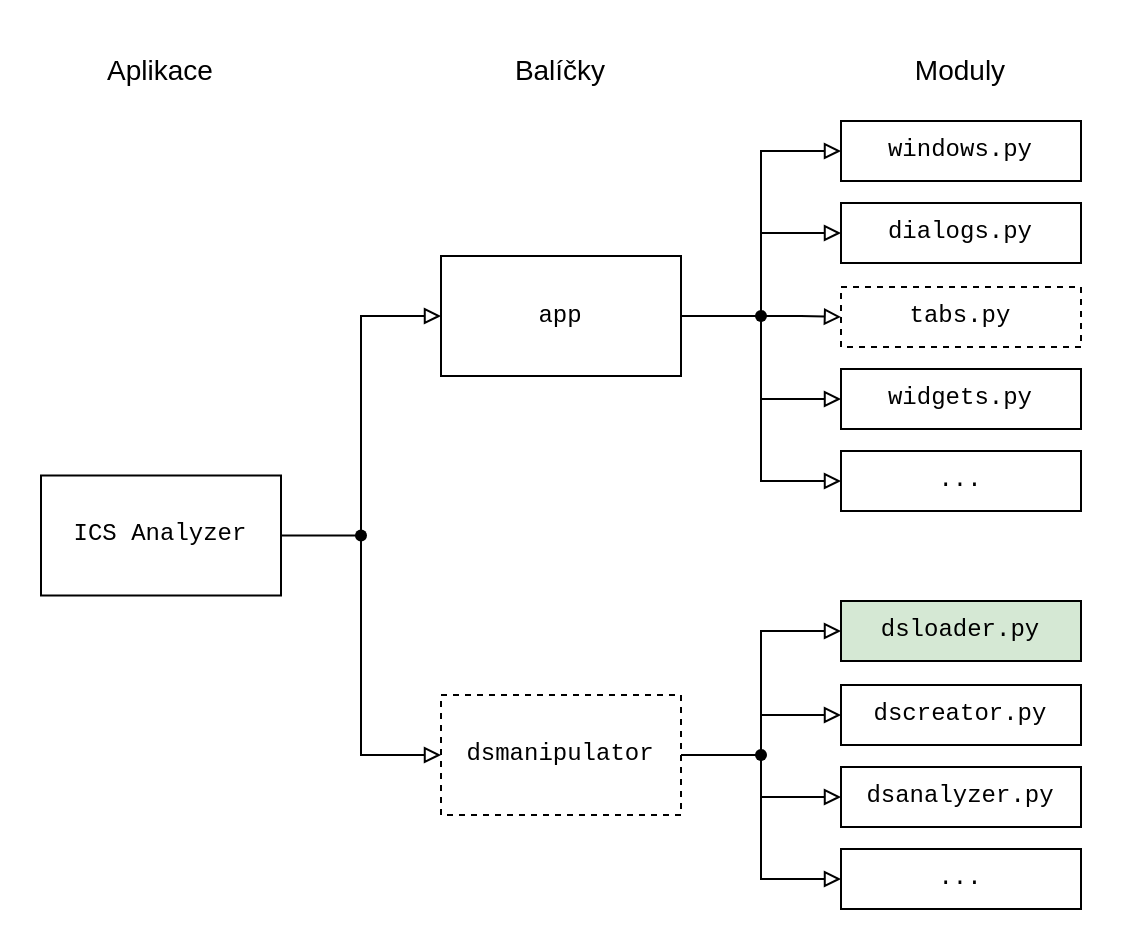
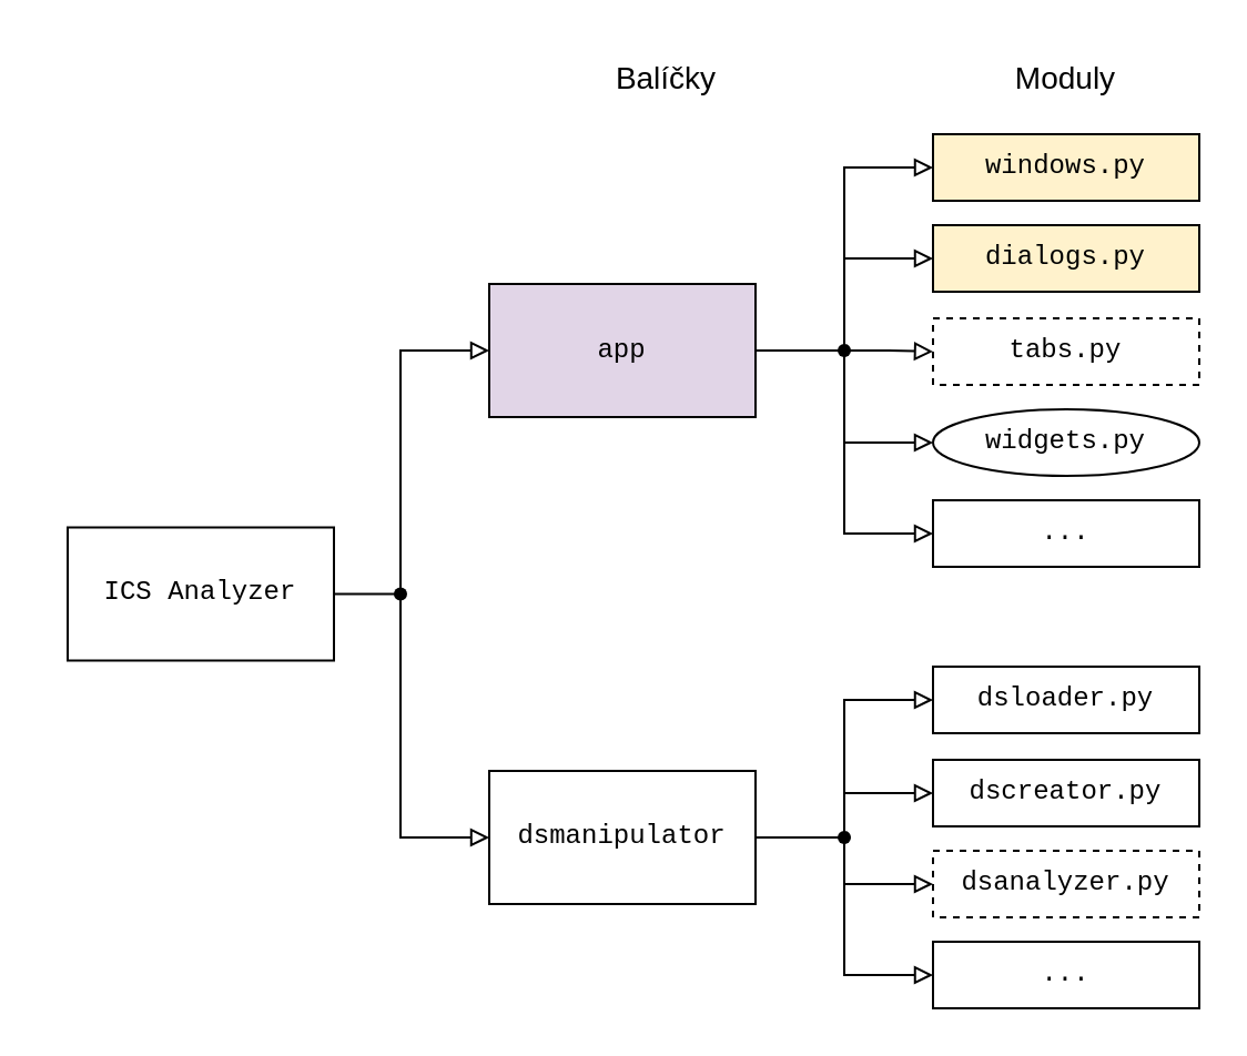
- <mxCell id="8" value="Aplikace" style="text;html=1;strokeColor=none;fillColor=none;align=center;verticalAlign=middle;whiteSpace=wrap;rounded=0;fontFamily=Helvetica;fontSize=14;" vertex="1" parent="1"><mxGeometry x="50" y="20" width="60" height="30" as="geometry" /></mxCell>
- <mxCell id="6" value="Balíčky" style="text;html=1;strokeColor=none;fillColor=none;align=center;verticalAlign=middle;whiteSpace=wrap;rounded=0;fontFamily=Helvetica;fontSize=14;" vertex="1" parent="1"><mxGeometry x="250" y="20" width="60" height="30" as="geometry" /></mxCell>
+ <mxCell id="6" value="Balíčky" style="text;html=1;strokeColor=none;fillColor=none;align=center;verticalAlign=middle;whiteSpace=wrap;rounded=0;fontFamily=Helvetica;fontSize=14;" vertex="1" parent="1"><mxGeometry x="270" y="20" width="60" height="30" as="geometry" /></mxCell>
- <mxCell id="10" value="windows.py" style="rounded=0;whiteSpace=wrap;html=1;fontFamily=Courier New;" vertex="1" parent="9"><mxGeometry width="120" height="30" as="geometry" /></mxCell>
+ <mxCell id="10" value="windows.py" style="rounded=0;whiteSpace=wrap;html=1;fontFamily=Courier New;fillColor=#fff2cc;" vertex="1" parent="9"><mxGeometry width="120" height="30" as="geometry" /></mxCell>
- <mxCell id="11" value="dialogs.py" style="rounded=0;whiteSpace=wrap;html=1;fontFamily=Courier New;" vertex="1" parent="9"><mxGeometry y="41" width="120" height="30" as="geometry" /></mxCell>
+ <mxCell id="11" value="dialogs.py" style="rounded=0;whiteSpace=wrap;html=1;fontFamily=Courier New;fillColor=#fff2cc;" vertex="1" parent="9"><mxGeometry y="41" width="120" height="30" as="geometry" /></mxCell>
- <mxCell id="33" value="app" style="rounded=0;whiteSpace=wrap;html=1;fontFamily=Courier New;" vertex="1" parent="31"><mxGeometry width="120" height="60" as="geometry" /></mxCell>
+ <mxCell id="33" value="app" style="rounded=0;whiteSpace=wrap;html=1;fontFamily=Courier New;fillColor=#e1d5e7;" vertex="1" parent="31"><mxGeometry width="120" height="60" as="geometry" /></mxCell>
- <mxCell id="13" value="&lt;div&gt;widgets.py&lt;/div&gt;" style="rounded=0;whiteSpace=wrap;html=1;fontFamily=Courier New;" vertex="1" parent="9"><mxGeometry y="124" width="120" height="30" as="geometry" /></mxCell>
+ <mxCell id="13" value="&lt;div&gt;widgets.py&lt;/div&gt;" style="ellipse;whiteSpace=wrap;html=1;fontFamily=Courier New;" vertex="1" parent="9"><mxGeometry y="124" width="120" height="30" as="geometry" /></mxCell>
- <mxCell id="3" value="&lt;font&gt;ICS Analyzer&lt;/font&gt;" style="rounded=0;whiteSpace=wrap;html=1;fontFamily=Courier New;" vertex="1" parent="1"><mxGeometry x="20" y="237.25" width="120" height="60" as="geometry" /></mxCell>
+ <mxCell id="3" value="&lt;font&gt;ICS Analyzer&lt;/font&gt;" style="rounded=0;whiteSpace=wrap;html=1;fontFamily=Courier New;" vertex="1" parent="1"><mxGeometry x="30" y="237.25" width="120" height="60" as="geometry" /></mxCell>
- <mxCell id="16" value="dsloader.py" style="rounded=0;whiteSpace=wrap;html=1;fontFamily=Courier New;fillColor=#d5e8d4;" vertex="1" parent="15"><mxGeometry width="120" height="30" as="geometry" /></mxCell>
+ <mxCell id="16" value="dsloader.py" style="rounded=0;whiteSpace=wrap;html=1;fontFamily=Courier New;" vertex="1" parent="15"><mxGeometry width="120" height="30" as="geometry" /></mxCell>
- <mxCell id="32" value="dsmanipulator" style="rounded=0;whiteSpace=wrap;html=1;fontFamily=Courier New;dashed=1;" vertex="1" parent="31"><mxGeometry y="219.5" width="120" height="60" as="geometry" /></mxCell>
+ <mxCell id="32" value="dsmanipulator" style="rounded=0;whiteSpace=wrap;html=1;fontFamily=Courier New;" vertex="1" parent="31"><mxGeometry y="219.5" width="120" height="60" as="geometry" /></mxCell>
- <mxCell id="18" value="dsanalyzer.py" style="rounded=0;whiteSpace=wrap;html=1;fontFamily=Courier New;" vertex="1" parent="15"><mxGeometry y="83" width="120" height="30" as="geometry" /></mxCell>
+ <mxCell id="18" value="dsanalyzer.py" style="rounded=0;whiteSpace=wrap;html=1;fontFamily=Courier New;dashed=1;" vertex="1" parent="15"><mxGeometry y="83" width="120" height="30" as="geometry" /></mxCell>
